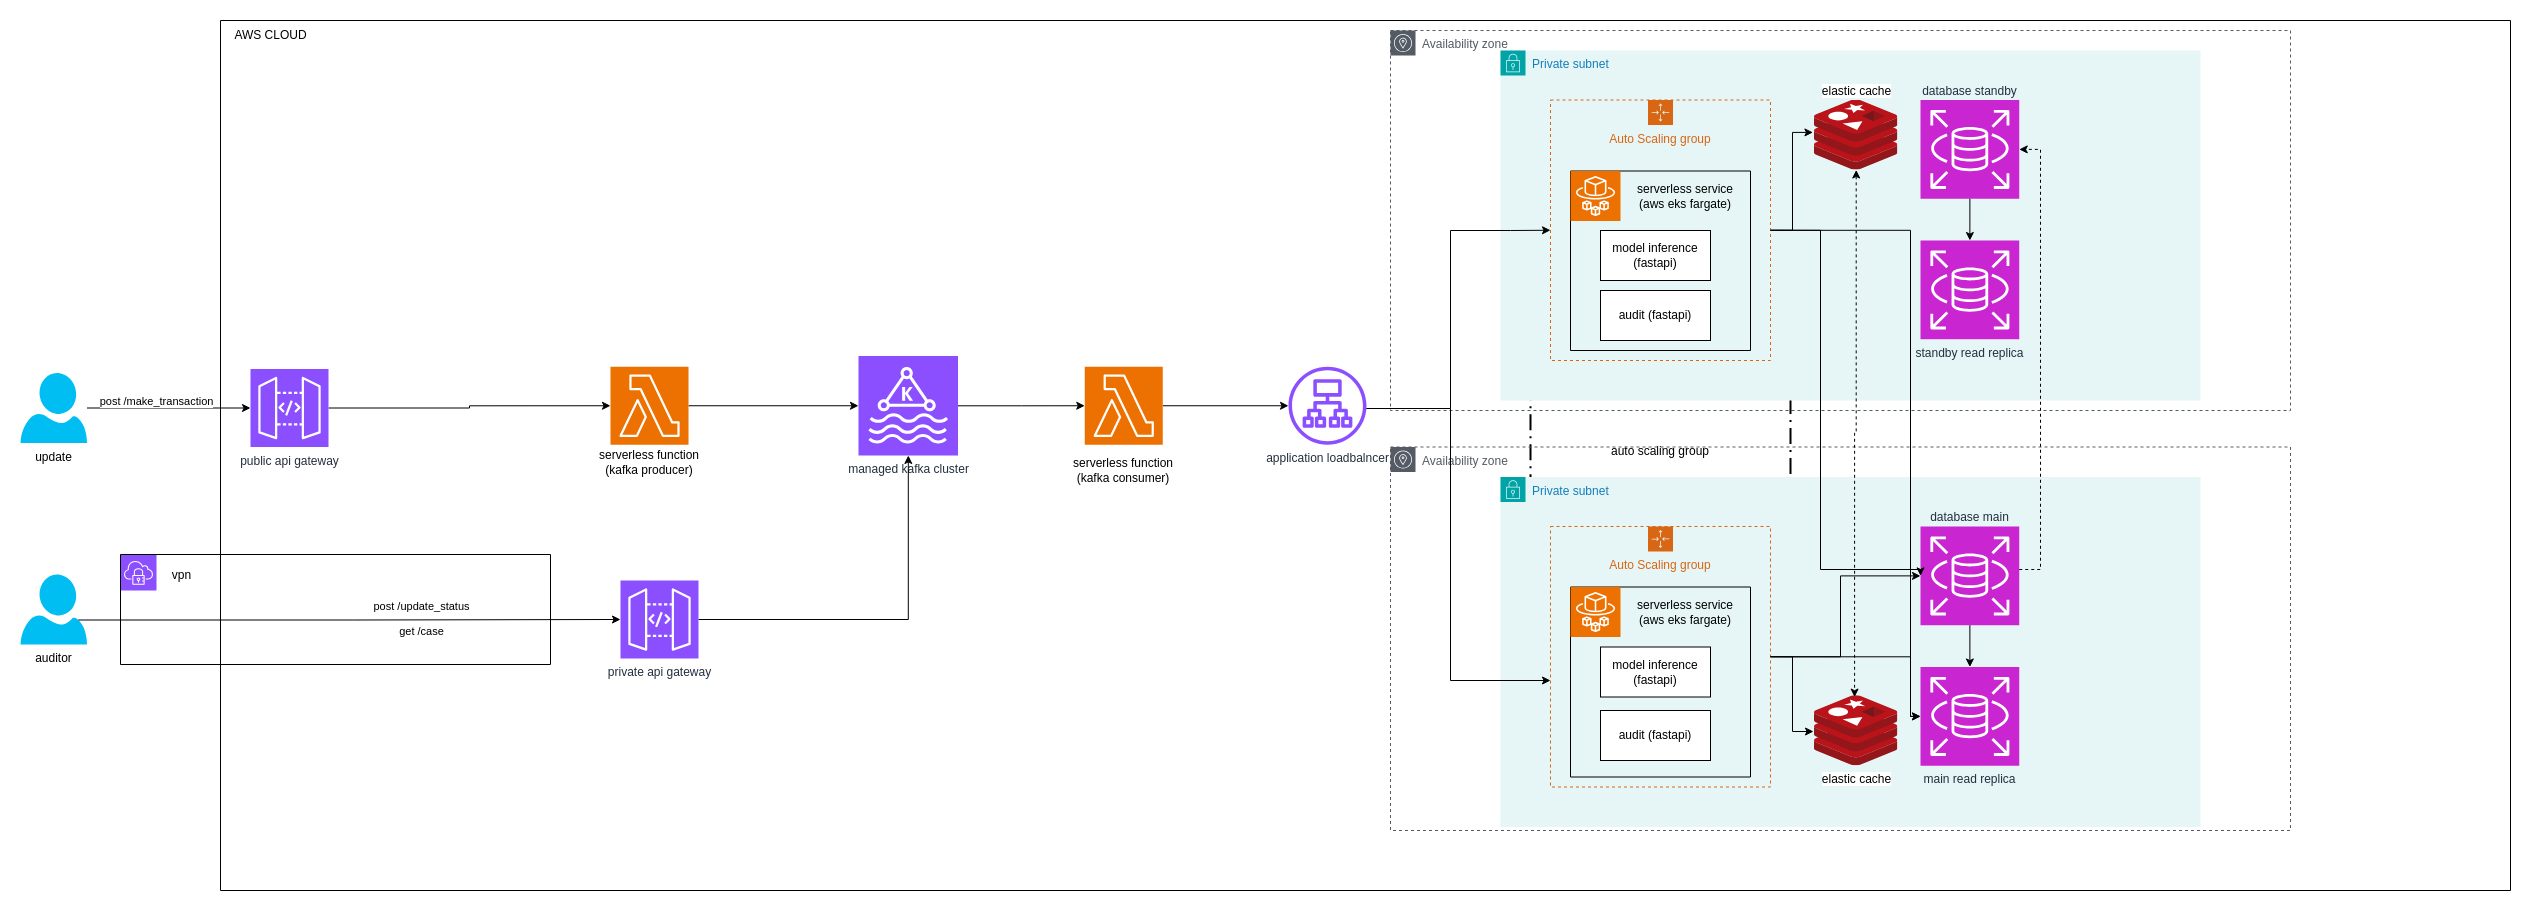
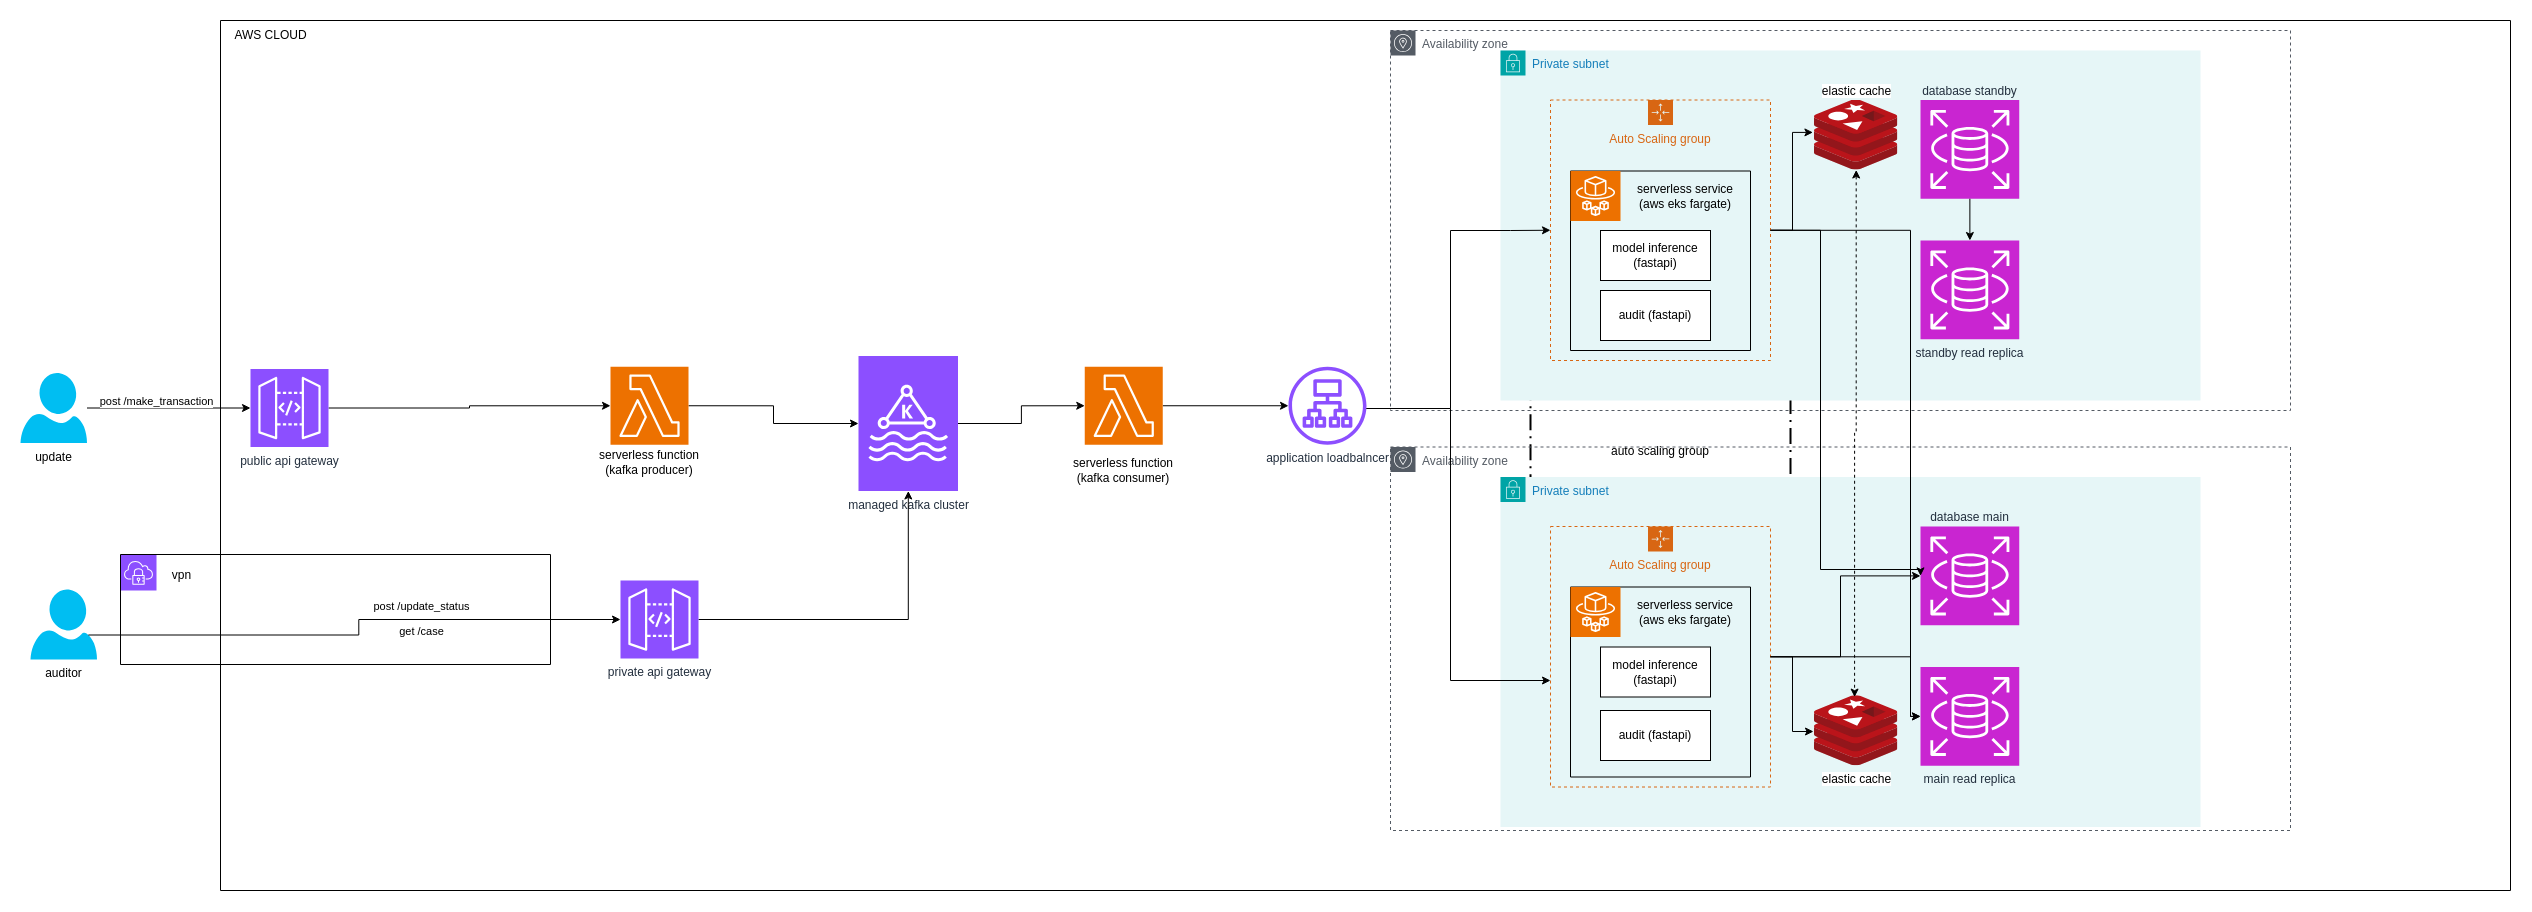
- <mxCell id="45" style="edgeStyle=orthogonalEdgeStyle;rounded=0;orthogonalLoop=1;jettySize=auto;html=1;entryX=1;entryY=0.5;entryDx=0;entryDy=0;entryPerimeter=0;dashed=1;" parent="2" source="28" target="6" edge="1"><mxGeometry relative="1" as="geometry"><Array as="points"><mxPoint x="1820" y="549" /><mxPoint x="1820" y="129" /></Array></mxGeometry></mxCell>
- <mxCell id="20" value="managed kafka cluster" style="sketch=0;points=[[0,0,0],[0.25,0,0],[0.5,0,0],[0.75,0,0],[1,0,0],[0,1,0],[0.25,1,0],[0.5,1,0],[0.75,1,0],[1,1,0],[0,0.25,0],[0,0.5,0],[0,0.75,0],[1,0.25,0],[1,0.5,0],[1,0.75,0]];outlineConnect=0;fontColor=#232F3E;fillColor=#8C4FFF;strokeColor=#ffffff;dashed=0;verticalLabelPosition=bottom;verticalAlign=top;align=center;html=1;fontSize=12;fontStyle=0;aspect=fixed;shape=mxgraph.aws4.resourceIcon;resIcon=mxgraph.aws4.managed_streaming_for_kafka;" parent="2" vertex="1"><mxGeometry x="638" y="335.5" width="99.5" height="99.5" as="geometry" /></mxCell>
+ <mxCell id="20" value="managed kafka cluster" style="sketch=0;points=[[0,0,0],[0.25,0,0],[0.5,0,0],[0.75,0,0],[1,0,0],[0,1,0],[0.25,1,0],[0.5,1,0],[0.75,1,0],[1,1,0],[0,0.25,0],[0,0.5,0],[0,0.75,0],[1,0.25,0],[1,0.5,0],[1,0.75,0]];outlineConnect=0;fontColor=#232F3E;fillColor=#8C4FFF;strokeColor=#ffffff;dashed=0;verticalLabelPosition=bottom;verticalAlign=top;align=center;html=1;fontSize=12;fontStyle=0;aspect=fixed;shape=mxgraph.aws4.resourceIcon;resIcon=mxgraph.aws4.managed_streaming_for_kafka;" parent="2" vertex="1"><mxGeometry x="638" y="335.5" width="99.5" height="135" as="geometry" /></mxCell>
- <mxCell id="55" value="auditor" style="verticalLabelPosition=bottom;html=1;verticalAlign=top;align=center;strokeColor=none;fillColor=#00BEF2;shape=mxgraph.azure.user;" parent="1" vertex="1"><mxGeometry x="20" y="574" width="66.5" height="70" as="geometry" /></mxCell>
+ <mxCell id="55" value="auditor" style="verticalLabelPosition=bottom;html=1;verticalAlign=top;align=center;strokeColor=none;fillColor=#00BEF2;shape=mxgraph.azure.user;" parent="1" vertex="1"><mxGeometry x="30" y="589" width="66.5" height="70" as="geometry" /></mxCell>
- <mxCell id="31" style="edgeStyle=orthogonalEdgeStyle;rounded=0;orthogonalLoop=1;jettySize=auto;html=1;exitX=0.5;exitY=1;exitDx=0;exitDy=0;exitPerimeter=0;entryX=0.5;entryY=0;entryDx=0;entryDy=0;entryPerimeter=0;" parent="26" source="28" target="29" edge="1"><mxGeometry relative="1" as="geometry" /></mxCell>
